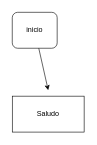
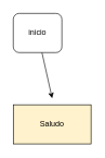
- <mxCell id="4" value="Saludo" style="rounded=0;whiteSpace=wrap;html=1;" vertex="1" parent="1"><mxGeometry x="20" y="160" width="120" height="60" as="geometry" /></mxCell>
+ <mxCell id="4" value="Saludo" style="rounded=0;whiteSpace=wrap;html=1;fillColor=#fff2cc;" vertex="1" parent="1"><mxGeometry x="20" y="160" width="120" height="60" as="geometry" /></mxCell>
